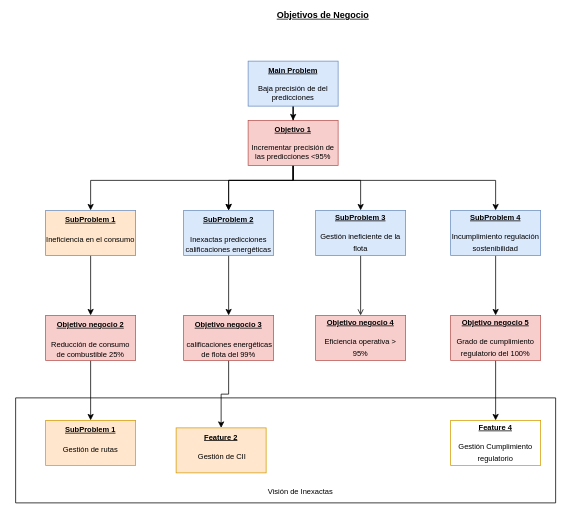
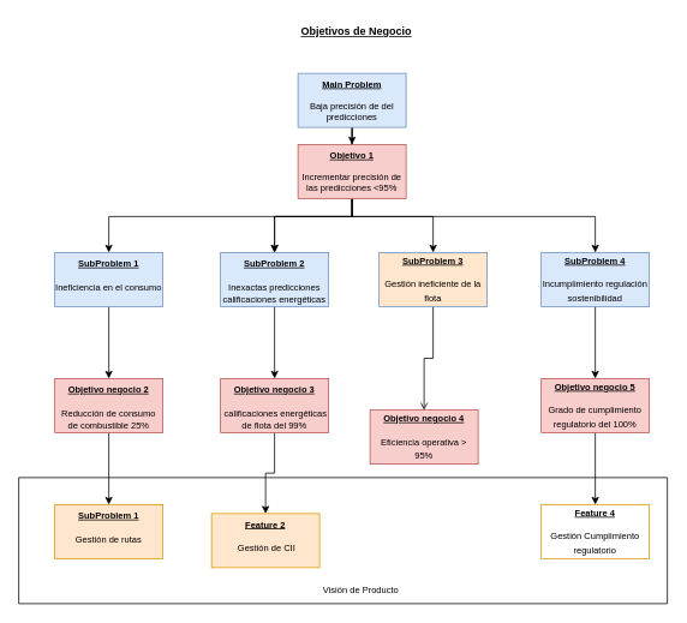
- <mxCell id="30" value="&lt;b&gt;&lt;u&gt;Objetivos de Negocio&lt;/u&gt;&lt;/b&gt;" style="text;strokeColor=none;align=center;fillColor=none;html=1;verticalAlign=middle;whiteSpace=wrap;rounded=0;" vertex="1" parent="1"><mxGeometry x="365" y="5" width="130" height="30" as="geometry" /></mxCell>
+ <mxCell id="30" value="&lt;b&gt;&lt;u&gt;Objetivos de Negocio&lt;/u&gt;&lt;/b&gt;" style="text;strokeColor=none;align=center;fillColor=none;html=1;verticalAlign=middle;whiteSpace=wrap;rounded=0;" vertex="1" parent="1"><mxGeometry x="330" y="20" width="130" height="30" as="geometry" /></mxCell>
- <mxCell id="11" value="&lt;div style=&quot;font-size: 10px;&quot;&gt;&lt;font style=&quot;font-size: 10px;&quot;&gt;&lt;u&gt;&lt;b&gt;SubProblem 1&lt;br&gt;&lt;/b&gt;&lt;/u&gt;&lt;/font&gt;&lt;/div&gt;&lt;div style=&quot;font-size: 10px;&quot;&gt;&lt;font style=&quot;font-size: 10px;&quot;&gt;&lt;u&gt;&lt;b&gt;&lt;br&gt;&lt;/b&gt;&lt;/u&gt;&lt;/font&gt;&lt;/div&gt;&lt;font style=&quot;font-size: 10px;&quot;&gt;Ineficiencia en el consumo&lt;u&gt;&lt;b&gt;&lt;br&gt;&lt;/b&gt;&lt;/u&gt;&lt;/font&gt;" style="rounded=0;whiteSpace=wrap;html=1;verticalAlign=top;fillColor=#ffe6cc;strokeColor=#6c8ebf;" vertex="1" parent="1"><mxGeometry x="60" y="280" width="120" height="60" as="geometry" /></mxCell>
+ <mxCell id="11" value="&lt;div style=&quot;font-size: 10px;&quot;&gt;&lt;font style=&quot;font-size: 10px;&quot;&gt;&lt;u&gt;&lt;b&gt;SubProblem 1&lt;br&gt;&lt;/b&gt;&lt;/u&gt;&lt;/font&gt;&lt;/div&gt;&lt;div style=&quot;font-size: 10px;&quot;&gt;&lt;font style=&quot;font-size: 10px;&quot;&gt;&lt;u&gt;&lt;b&gt;&lt;br&gt;&lt;/b&gt;&lt;/u&gt;&lt;/font&gt;&lt;/div&gt;&lt;font style=&quot;font-size: 10px;&quot;&gt;Ineficiencia en el consumo&lt;u&gt;&lt;b&gt;&lt;br&gt;&lt;/b&gt;&lt;/u&gt;&lt;/font&gt;" style="rounded=0;whiteSpace=wrap;html=1;verticalAlign=top;fillColor=#dae8fc;strokeColor=#6c8ebf;" vertex="1" parent="1"><mxGeometry x="60" y="280" width="120" height="60" as="geometry" /></mxCell>
- <mxCell id="15" value="&lt;div style=&quot;font-size: 10px; line-height: 120%;&quot;&gt;&lt;font style=&quot;font-size: 10px;&quot;&gt;&lt;u&gt;&lt;b&gt;SubProblem 3&lt;br&gt;&lt;/b&gt;&lt;/u&gt;&lt;/font&gt;&lt;/div&gt;&lt;div style=&quot;font-size: 10px;&quot;&gt;&lt;font style=&quot;font-size: 10px;&quot;&gt;&lt;u&gt;&lt;b&gt;&lt;br&gt;&lt;/b&gt;&lt;/u&gt;&lt;/font&gt;&lt;/div&gt;&lt;font style=&quot;font-size: 10px;&quot;&gt;Gestión ineficiente de la flota&lt;/font&gt;" style="rounded=0;whiteSpace=wrap;html=1;fillColor=#dae8fc;strokeColor=#6c8ebf;" vertex="1" parent="1"><mxGeometry x="420" y="280" width="120" height="60" as="geometry" /></mxCell>
+ <mxCell id="15" value="&lt;div style=&quot;font-size: 10px; line-height: 120%;&quot;&gt;&lt;font style=&quot;font-size: 10px;&quot;&gt;&lt;u&gt;&lt;b&gt;SubProblem 3&lt;br&gt;&lt;/b&gt;&lt;/u&gt;&lt;/font&gt;&lt;/div&gt;&lt;div style=&quot;font-size: 10px;&quot;&gt;&lt;font style=&quot;font-size: 10px;&quot;&gt;&lt;u&gt;&lt;b&gt;&lt;br&gt;&lt;/b&gt;&lt;/u&gt;&lt;/font&gt;&lt;/div&gt;&lt;font style=&quot;font-size: 10px;&quot;&gt;Gestión ineficiente de la flota&lt;/font&gt;" style="rounded=0;whiteSpace=wrap;html=1;fillColor=#ffe6cc;strokeColor=#6c8ebf;" vertex="1" parent="1"><mxGeometry x="420" y="280" width="120" height="60" as="geometry" /></mxCell>
- <mxCell id="22" value="&lt;div style=&quot;font-size: 10px; line-height: 120%;&quot;&gt;&lt;font style=&quot;font-size: 10px;&quot;&gt;&lt;u&gt;&lt;b&gt;Objetivo negocio 4&lt;br&gt;&lt;/b&gt;&lt;/u&gt;&lt;/font&gt;&lt;/div&gt;&lt;div style=&quot;font-size: 10px;&quot;&gt;&lt;font style=&quot;font-size: 10px;&quot;&gt;&lt;u&gt;&lt;b&gt;&lt;br&gt;&lt;/b&gt;&lt;/u&gt;&lt;/font&gt;&lt;/div&gt;&lt;font style=&quot;font-size: 10px;&quot;&gt;Eficiencia operativa &amp;gt; 95%&lt;br&gt;&lt;/font&gt;" style="rounded=0;whiteSpace=wrap;html=1;fillColor=#f8cecc;strokeColor=#b85450;" vertex="1" parent="1"><mxGeometry x="420" y="420" width="120" height="60" as="geometry" /></mxCell>
+ <mxCell id="22" value="&lt;div style=&quot;font-size: 10px; line-height: 120%;&quot;&gt;&lt;font style=&quot;font-size: 10px;&quot;&gt;&lt;u&gt;&lt;b&gt;Objetivo negocio 4&lt;br&gt;&lt;/b&gt;&lt;/u&gt;&lt;/font&gt;&lt;/div&gt;&lt;div style=&quot;font-size: 10px;&quot;&gt;&lt;font style=&quot;font-size: 10px;&quot;&gt;&lt;u&gt;&lt;b&gt;&lt;br&gt;&lt;/b&gt;&lt;/u&gt;&lt;/font&gt;&lt;/div&gt;&lt;font style=&quot;font-size: 10px;&quot;&gt;Eficiencia operativa &amp;gt; 95%&lt;br&gt;&lt;/font&gt;" style="rounded=0;whiteSpace=wrap;html=1;fillColor=#f8cecc;strokeColor=#b85450;" vertex="1" parent="1"><mxGeometry x="410" y="455" width="120" height="60" as="geometry" /></mxCell>
- <mxCell id="29" value="&lt;font style=&quot;font-size: 10px;&quot;&gt;Visión de Inexactas&lt;br&gt;&lt;/font&gt;" style="text;strokeColor=none;align=center;fillColor=none;html=1;verticalAlign=middle;whiteSpace=wrap;rounded=0;" vertex="1" parent="28"><mxGeometry x="320" y="110" width="120" height="30" as="geometry" /></mxCell>
+ <mxCell id="29" value="&lt;font style=&quot;font-size: 10px;&quot;&gt;Visión de Producto&lt;br&gt;&lt;/font&gt;" style="text;strokeColor=none;align=center;fillColor=none;html=1;verticalAlign=middle;whiteSpace=wrap;rounded=0;" vertex="1" parent="28"><mxGeometry x="320" y="110" width="120" height="30" as="geometry" /></mxCell>
